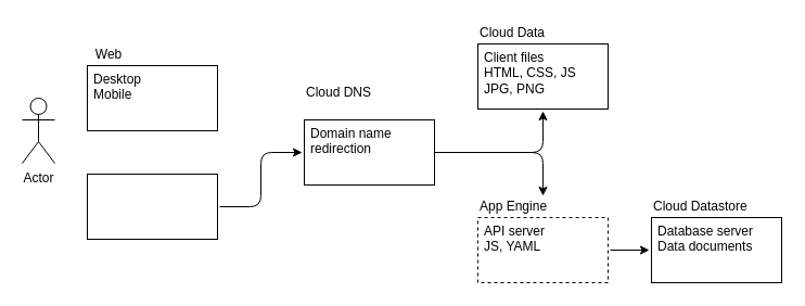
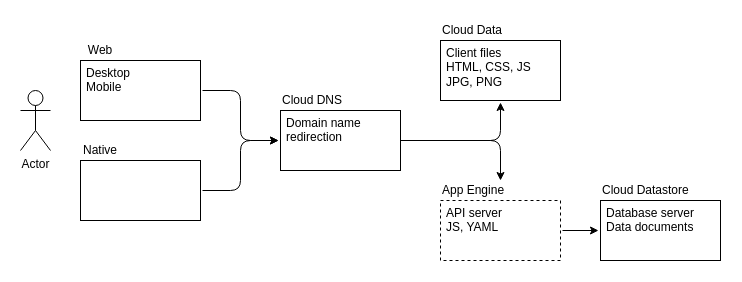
- <mxCell id="7" value="Cloud DNS" style="text;html=1;strokeColor=none;fillColor=none;align=left;verticalAlign=middle;whiteSpace=wrap;rounded=0;" vertex="1" parent="1"><mxGeometry x="280" y="75" width="120" height="20" as="geometry" /></mxCell>
+ <mxCell id="7" value="Cloud DNS" style="text;html=1;strokeColor=none;fillColor=none;align=left;verticalAlign=middle;whiteSpace=wrap;rounded=0;" vertex="1" parent="1"><mxGeometry x="280" y="90" width="120" height="20" as="geometry" /></mxCell>
+ <mxCell id="19" value="" style="endArrow=classic;html=1;align=center;exitX=1;exitY=0.5;exitDx=0;exitDy=0;entryX=0;entryY=0.5;entryDx=0;entryDy=0;" edge="1" parent="1" source="3" target="8"><mxGeometry width="50" height="50" relative="1" as="geometry"><mxPoint x="210" y="100" as="sourcePoint" /><mxPoint x="280" y="140" as="targetPoint" /><Array as="points"><mxPoint x="240" y="90" /><mxPoint x="240" y="140" /></Array></mxGeometry></mxCell>
+ <mxCell id="6" value="Native" style="text;html=1;strokeColor=none;fillColor=none;align=center;verticalAlign=middle;whiteSpace=wrap;rounded=0;" vertex="1" parent="1"><mxGeometry x="80" y="140" width="40" height="20" as="geometry" /></mxCell>
